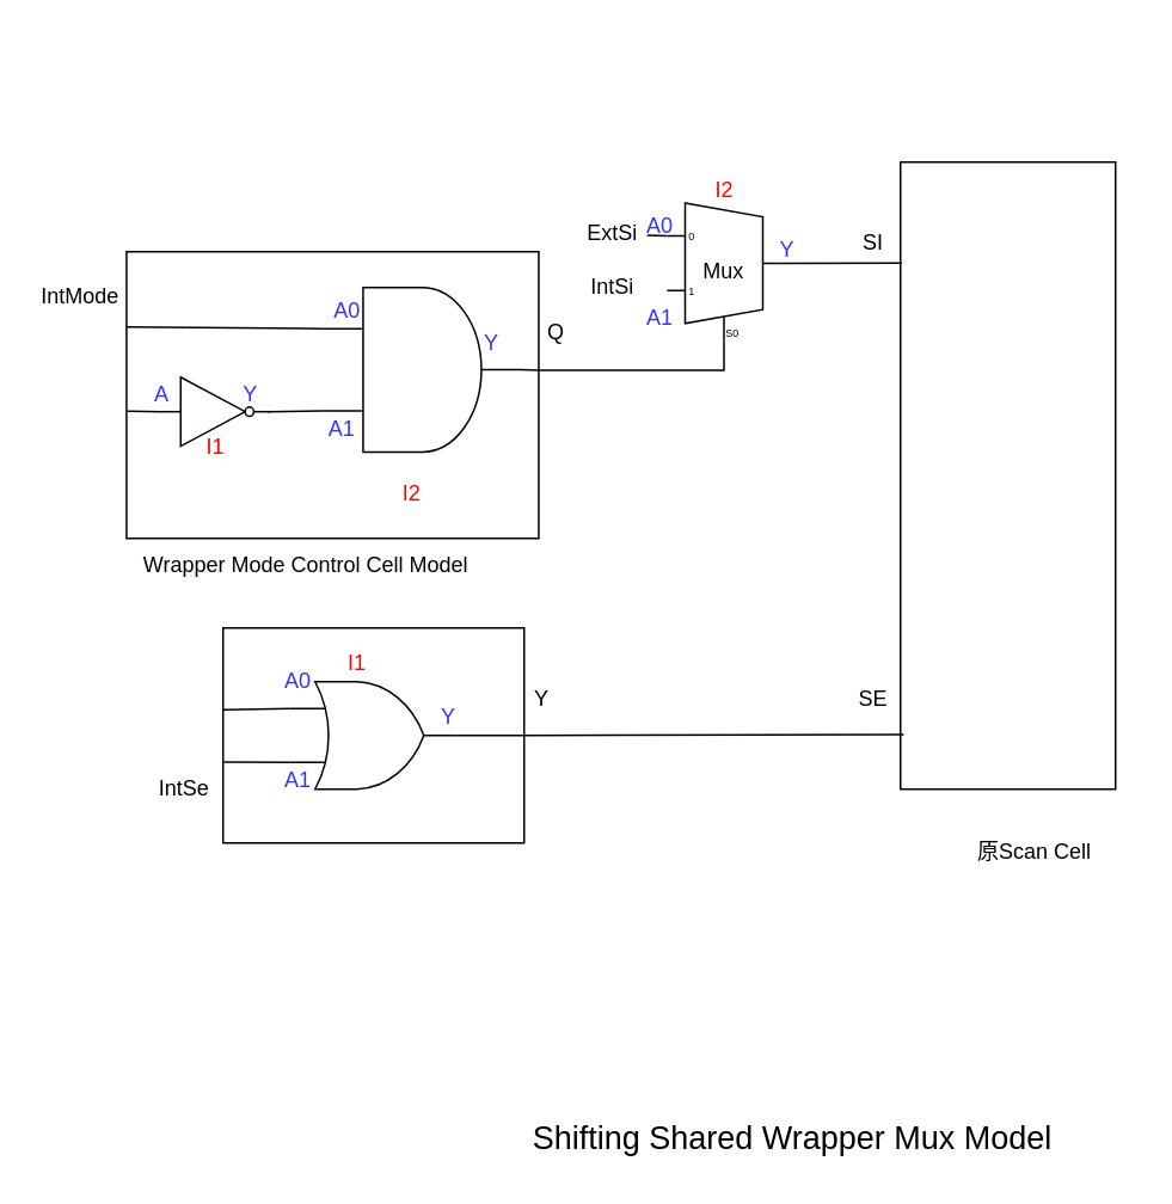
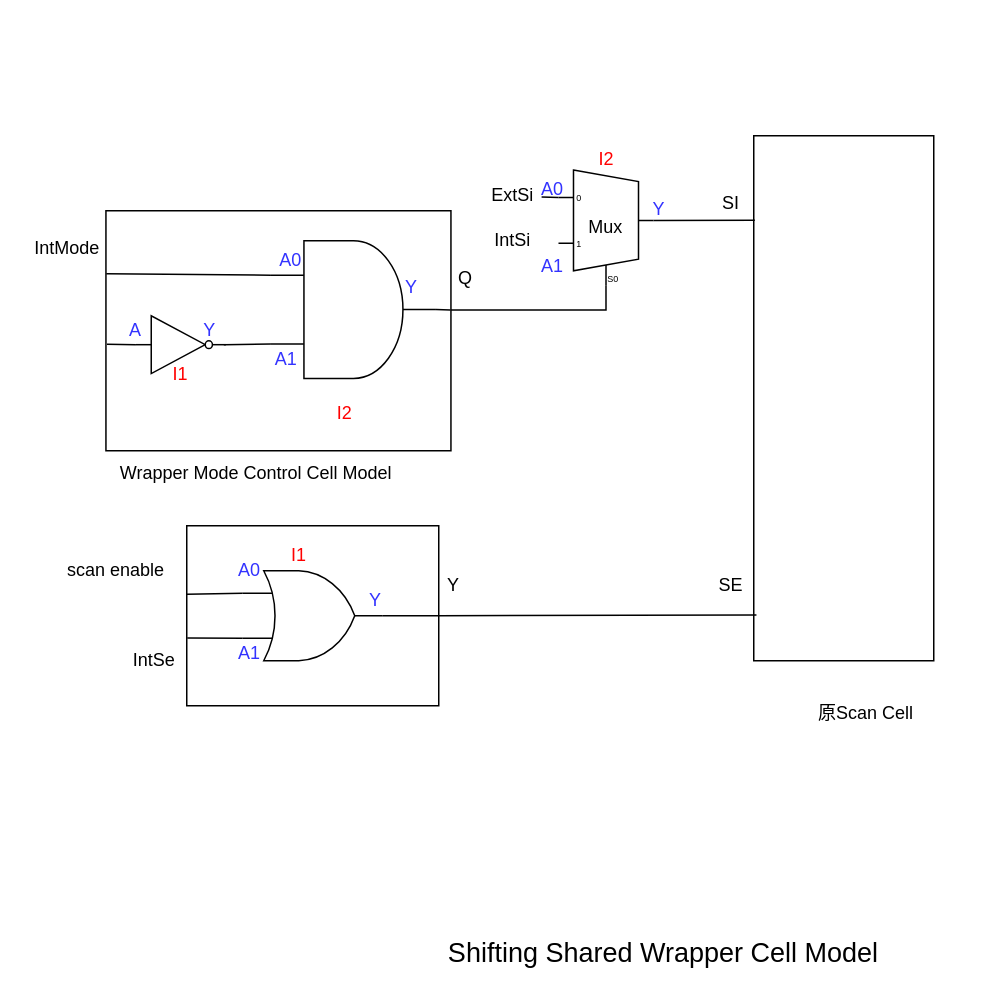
+ <mxCell id="51" value="scan enable" style="text;html=1;align=center;verticalAlign=middle;whiteSpace=wrap;rounded=0;" vertex="1" parent="1"><mxGeometry x="42" y="365" width="70" height="30" as="geometry" /></mxCell>
- <mxCell id="2" value="&lt;font style=&quot;font-size: 18px;&quot;&gt;Shifting Shared Wrapper Mux Model&lt;/font&gt;" style="text;html=1;align=center;verticalAlign=middle;whiteSpace=wrap;rounded=0;" parent="1" vertex="1"><mxGeometry x="252" y="620" width="380" height="30" as="geometry" /></mxCell>
+ <mxCell id="2" value="&lt;font style=&quot;font-size: 18px;&quot;&gt;Shifting Shared Wrapper Cell Model&lt;/font&gt;" style="text;html=1;align=center;verticalAlign=middle;whiteSpace=wrap;rounded=0;" parent="1" vertex="1"><mxGeometry x="252" y="620" width="380" height="30" as="geometry" /></mxCell>
